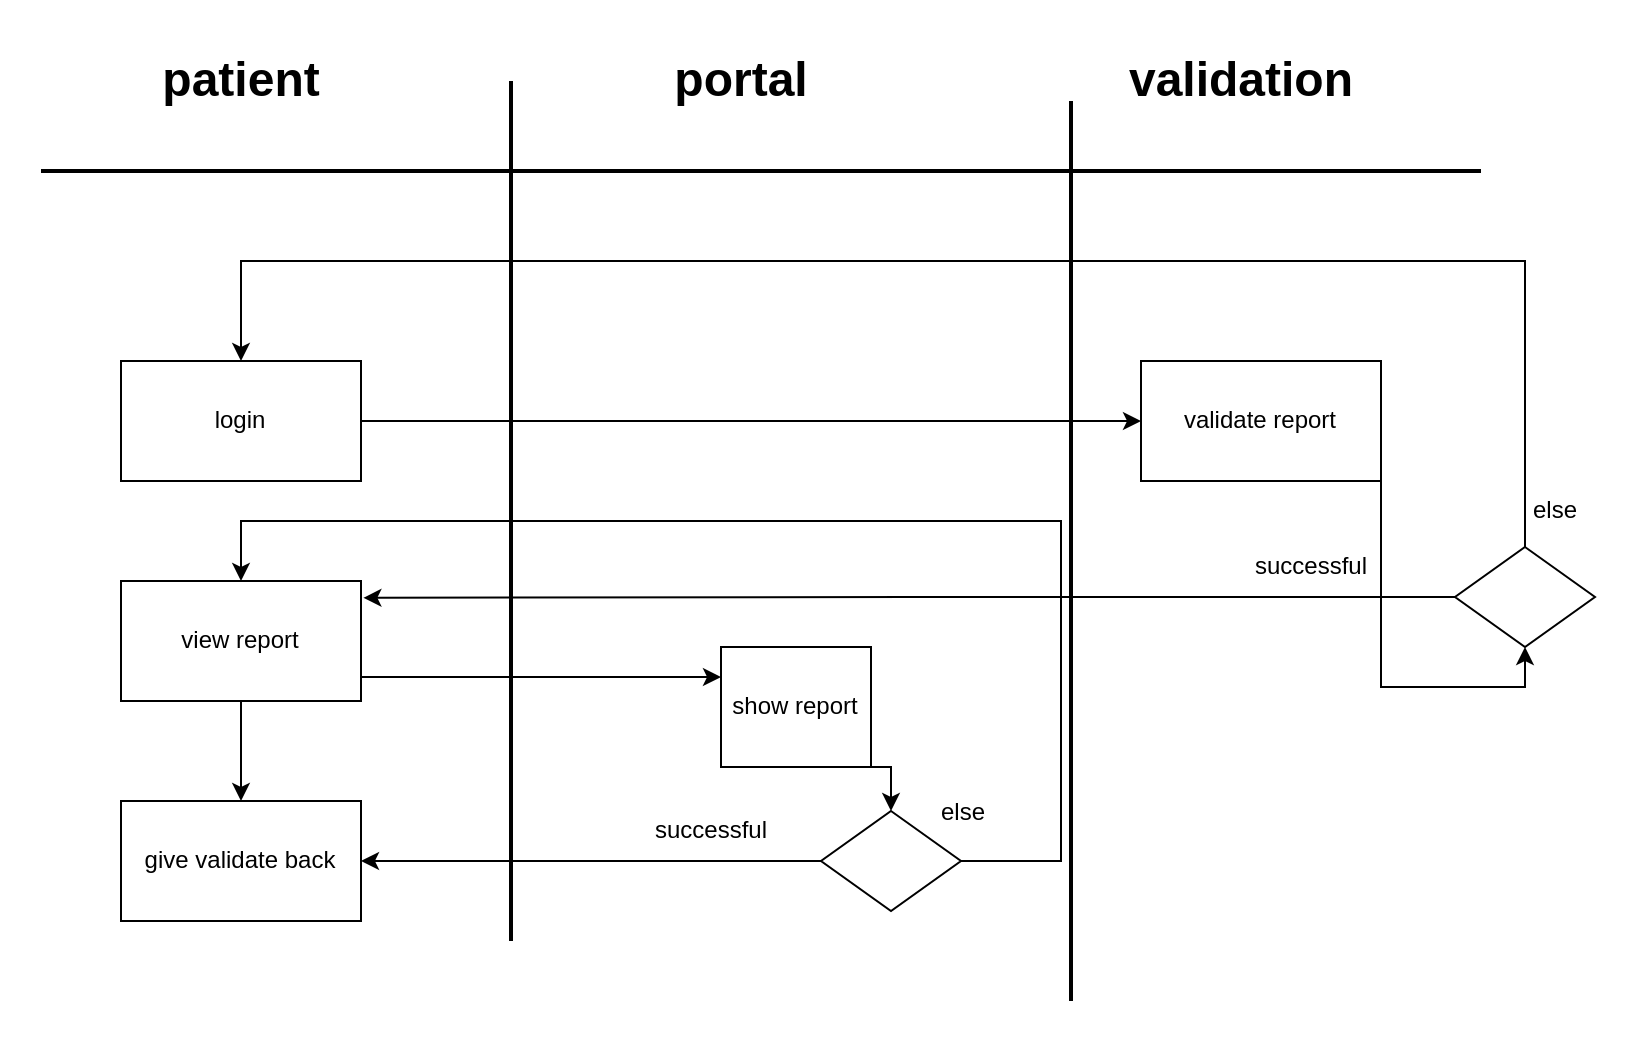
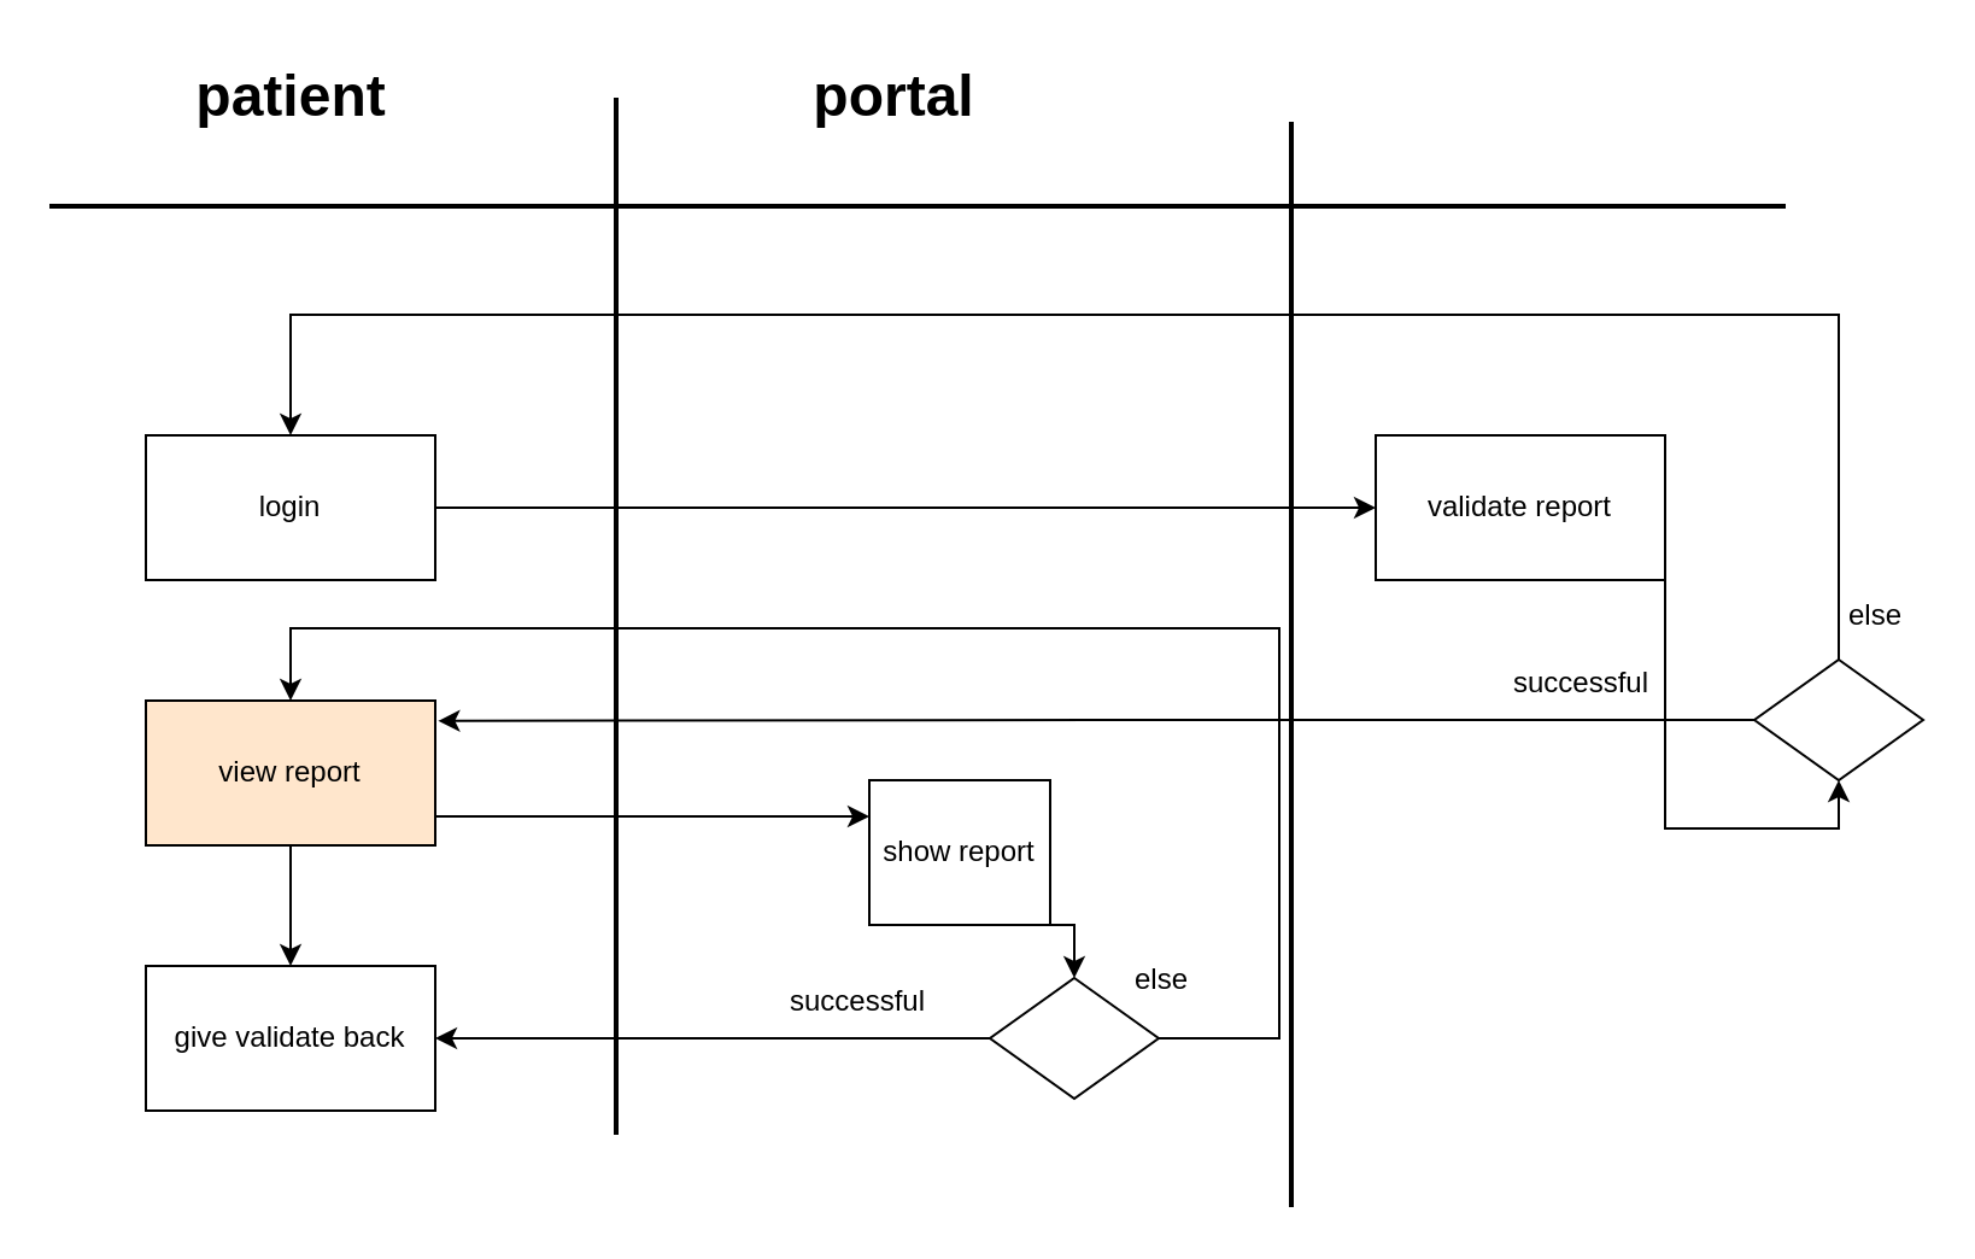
- <mxCell id="9" value="validation" parent="1" vertex="1" style="text;strokeColor=none;fillColor=none;html=1;fontSize=24;fontStyle=1;verticalAlign=middle;align=center;"><mxGeometry as="geometry" height="40" width="100" y="20" x="570" /></mxCell>
- <mxCell id="22" value="view report" parent="1" vertex="1" style="rounded=0;whiteSpace=wrap;html=1;"><mxGeometry as="geometry" height="60" width="120" y="290" x="60" /></mxCell>
+ <mxCell id="22" value="view report" parent="1" vertex="1" style="rounded=0;whiteSpace=wrap;html=1;fillColor=#ffe6cc;"><mxGeometry as="geometry" height="60" width="120" y="290" x="60" /></mxCell>
